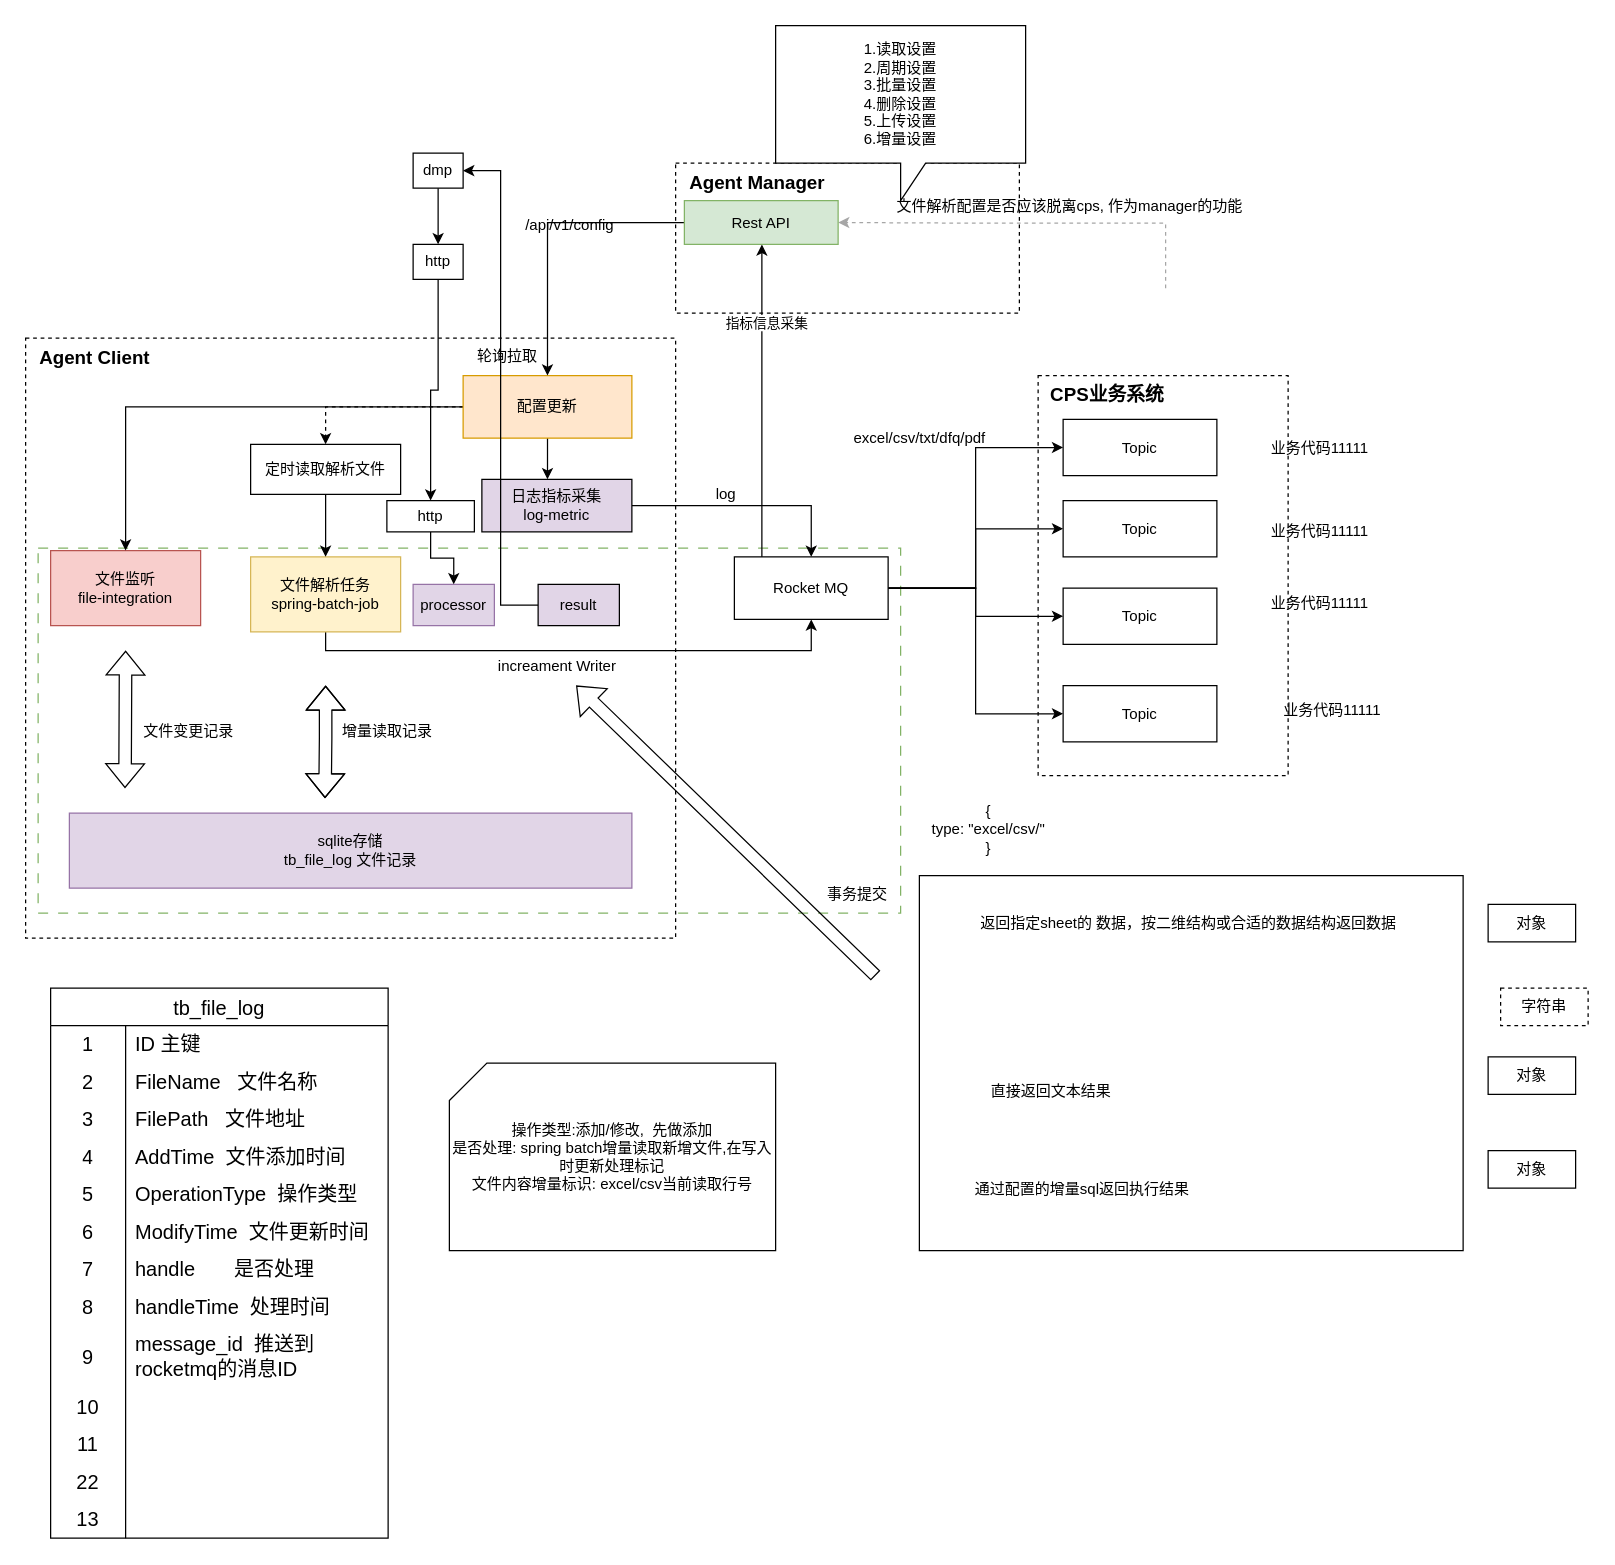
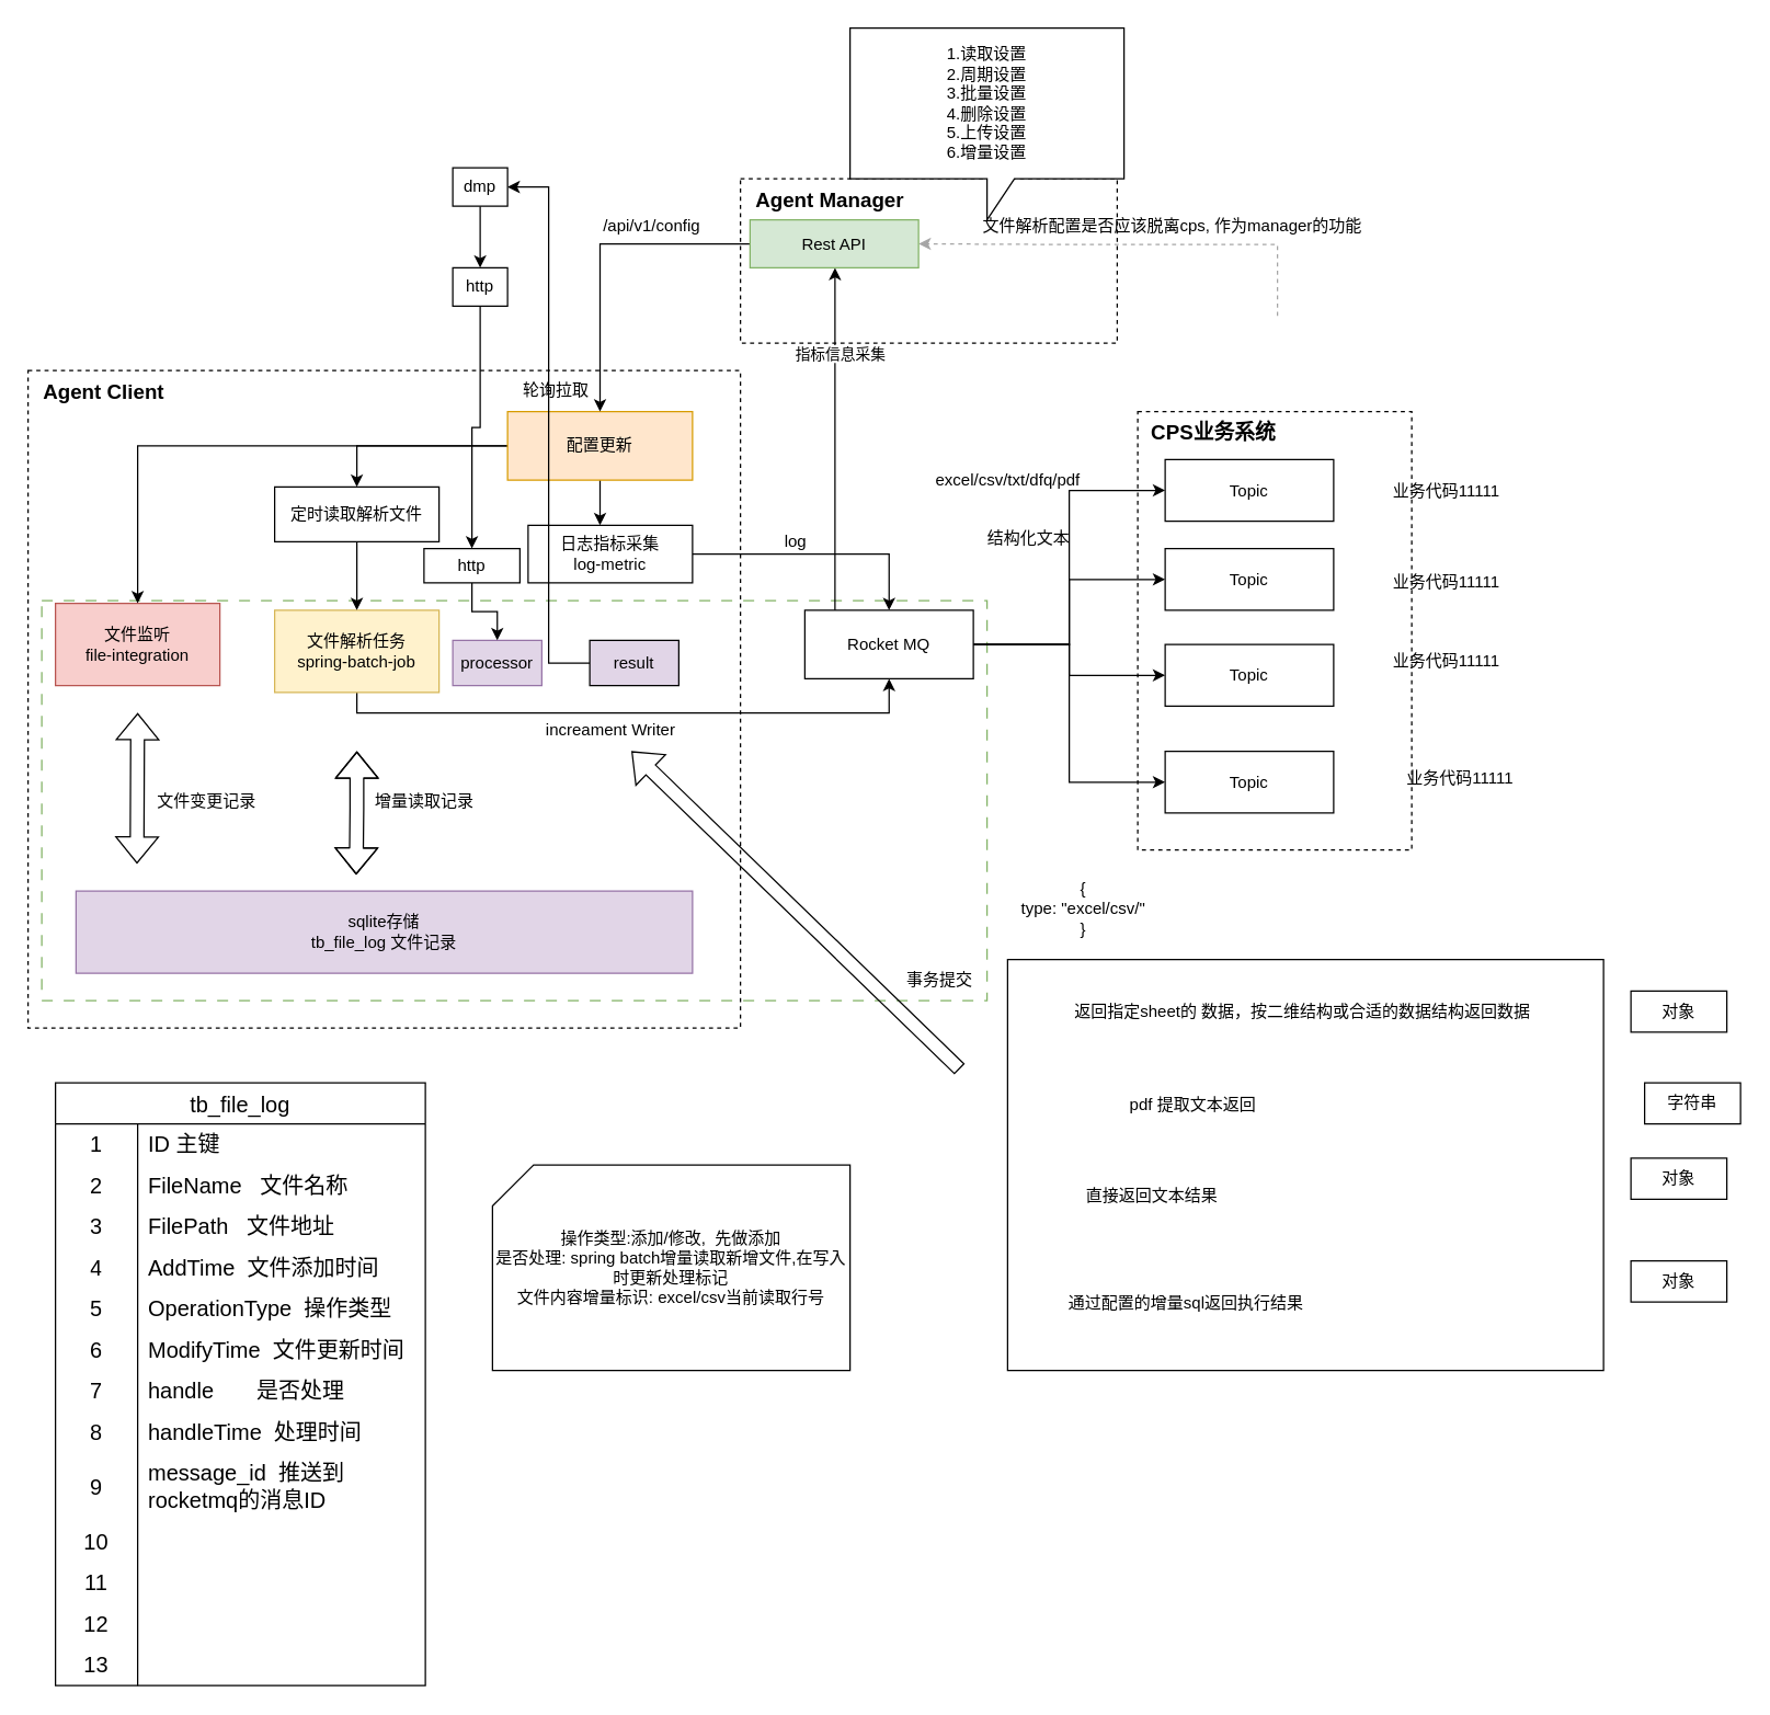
- <mxCell id="88" value="/api/v1/config" style="text;html=1;align=center;verticalAlign=middle;resizable=0;points=[];autosize=1;strokeColor=none;fillColor=none;" vertex="1" parent="1"><mxGeometry x="410" y="165" width="90" height="30" as="geometry" /></mxCell>
+ <mxCell id="88" value="/api/v1/config" style="text;html=1;align=center;verticalAlign=middle;resizable=0;points=[];autosize=1;strokeColor=none;fillColor=none;" vertex="1" parent="1"><mxGeometry x="430" y="150" width="90" height="30" as="geometry" /></mxCell>
- <mxCell id="11" style="edgeStyle=orthogonalEdgeStyle;rounded=0;orthogonalLoop=1;jettySize=auto;html=1;dashed=1;" parent="1" source="13" target="16" edge="1"><mxGeometry relative="1" as="geometry" /></mxCell>
+ <mxCell id="11" style="edgeStyle=orthogonalEdgeStyle;rounded=0;orthogonalLoop=1;jettySize=auto;html=1;" parent="1" source="13" target="16" edge="1"><mxGeometry relative="1" as="geometry" /></mxCell>
+ <mxCell id="40" value="结构化文本" style="text;html=1;align=center;verticalAlign=middle;resizable=0;points=[];autosize=1;strokeColor=none;fillColor=none;" parent="1" vertex="1"><mxGeometry x="710" y="377.5" width="80" height="30" as="geometry" /></mxCell>
- <mxCell id="8" value="日志指标采集&lt;br&gt;log-metric" style="rounded=0;whiteSpace=wrap;html=1;fillColor=#e1d5e7;" parent="1" vertex="1"><mxGeometry x="385" y="383" width="120" height="42" as="geometry" /></mxCell>
+ <mxCell id="8" value="日志指标采集&lt;br&gt;log-metric" style="rounded=0;whiteSpace=wrap;html=1;" parent="1" vertex="1"><mxGeometry x="385" y="383" width="120" height="42" as="geometry" /></mxCell>
- <mxCell id="110" value="字符串" style="rounded=0;whiteSpace=wrap;html=1;dashed=1;" vertex="1" parent="1"><mxGeometry x="1200" y="790" width="70" height="30" as="geometry" /></mxCell>
+ <mxCell id="110" value="字符串" style="rounded=0;whiteSpace=wrap;html=1;" vertex="1" parent="1"><mxGeometry x="1200" y="790" width="70" height="30" as="geometry" /></mxCell>
+ <mxCell id="100" value="&lt;div class=&quot;lake-content&quot;&gt;pdf 提取文本返回&lt;/div&gt;" style="text;html=1;align=center;verticalAlign=middle;resizable=0;points=[];autosize=1;strokeColor=none;fillColor=none;" vertex="1" parent="1"><mxGeometry x="810" y="790.5" width="120" height="30" as="geometry" /></mxCell>
- <mxCell id="82" value="22" style="shape=partialRectangle;html=1;whiteSpace=wrap;connectable=0;fillColor=none;top=0;left=0;bottom=0;right=0;overflow=hidden;strokeColor=inherit;fontSize=16;" vertex="1" parent="81"><mxGeometry width="60" height="30" as="geometry"><mxRectangle width="60" height="30" as="alternateBounds" /></mxGeometry></mxCell>
+ <mxCell id="82" value="12" style="shape=partialRectangle;html=1;whiteSpace=wrap;connectable=0;fillColor=none;top=0;left=0;bottom=0;right=0;overflow=hidden;strokeColor=inherit;fontSize=16;" vertex="1" parent="81"><mxGeometry width="60" height="30" as="geometry"><mxRectangle width="60" height="30" as="alternateBounds" /></mxGeometry></mxCell>
